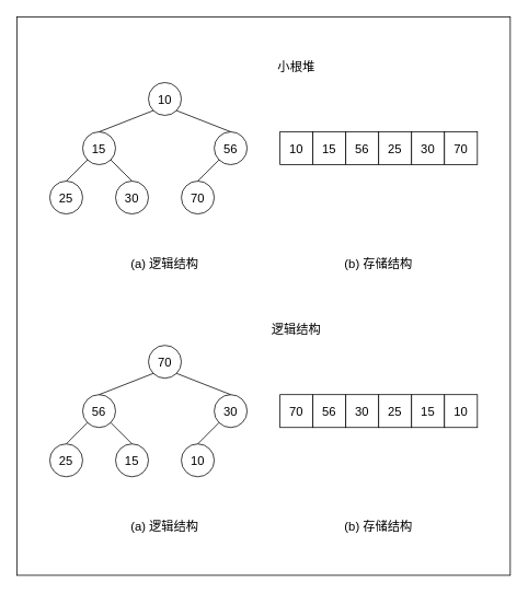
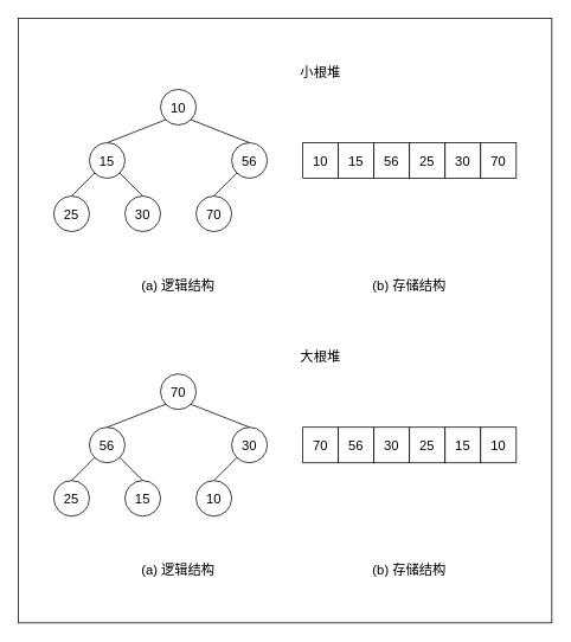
- <mxCell id="42" value="逻辑结构" style="text;html=1;strokeColor=none;fillColor=none;align=center;verticalAlign=middle;whiteSpace=wrap;rounded=0;fontSize=15;" vertex="1" parent="1"><mxGeometry x="320" y="380" width="80" height="40" as="geometry" /></mxCell>
+ <mxCell id="42" value="大根堆" style="text;html=1;strokeColor=none;fillColor=none;align=center;verticalAlign=middle;whiteSpace=wrap;rounded=0;fontSize=15;" vertex="1" parent="1"><mxGeometry x="320" y="380" width="80" height="40" as="geometry" /></mxCell>
